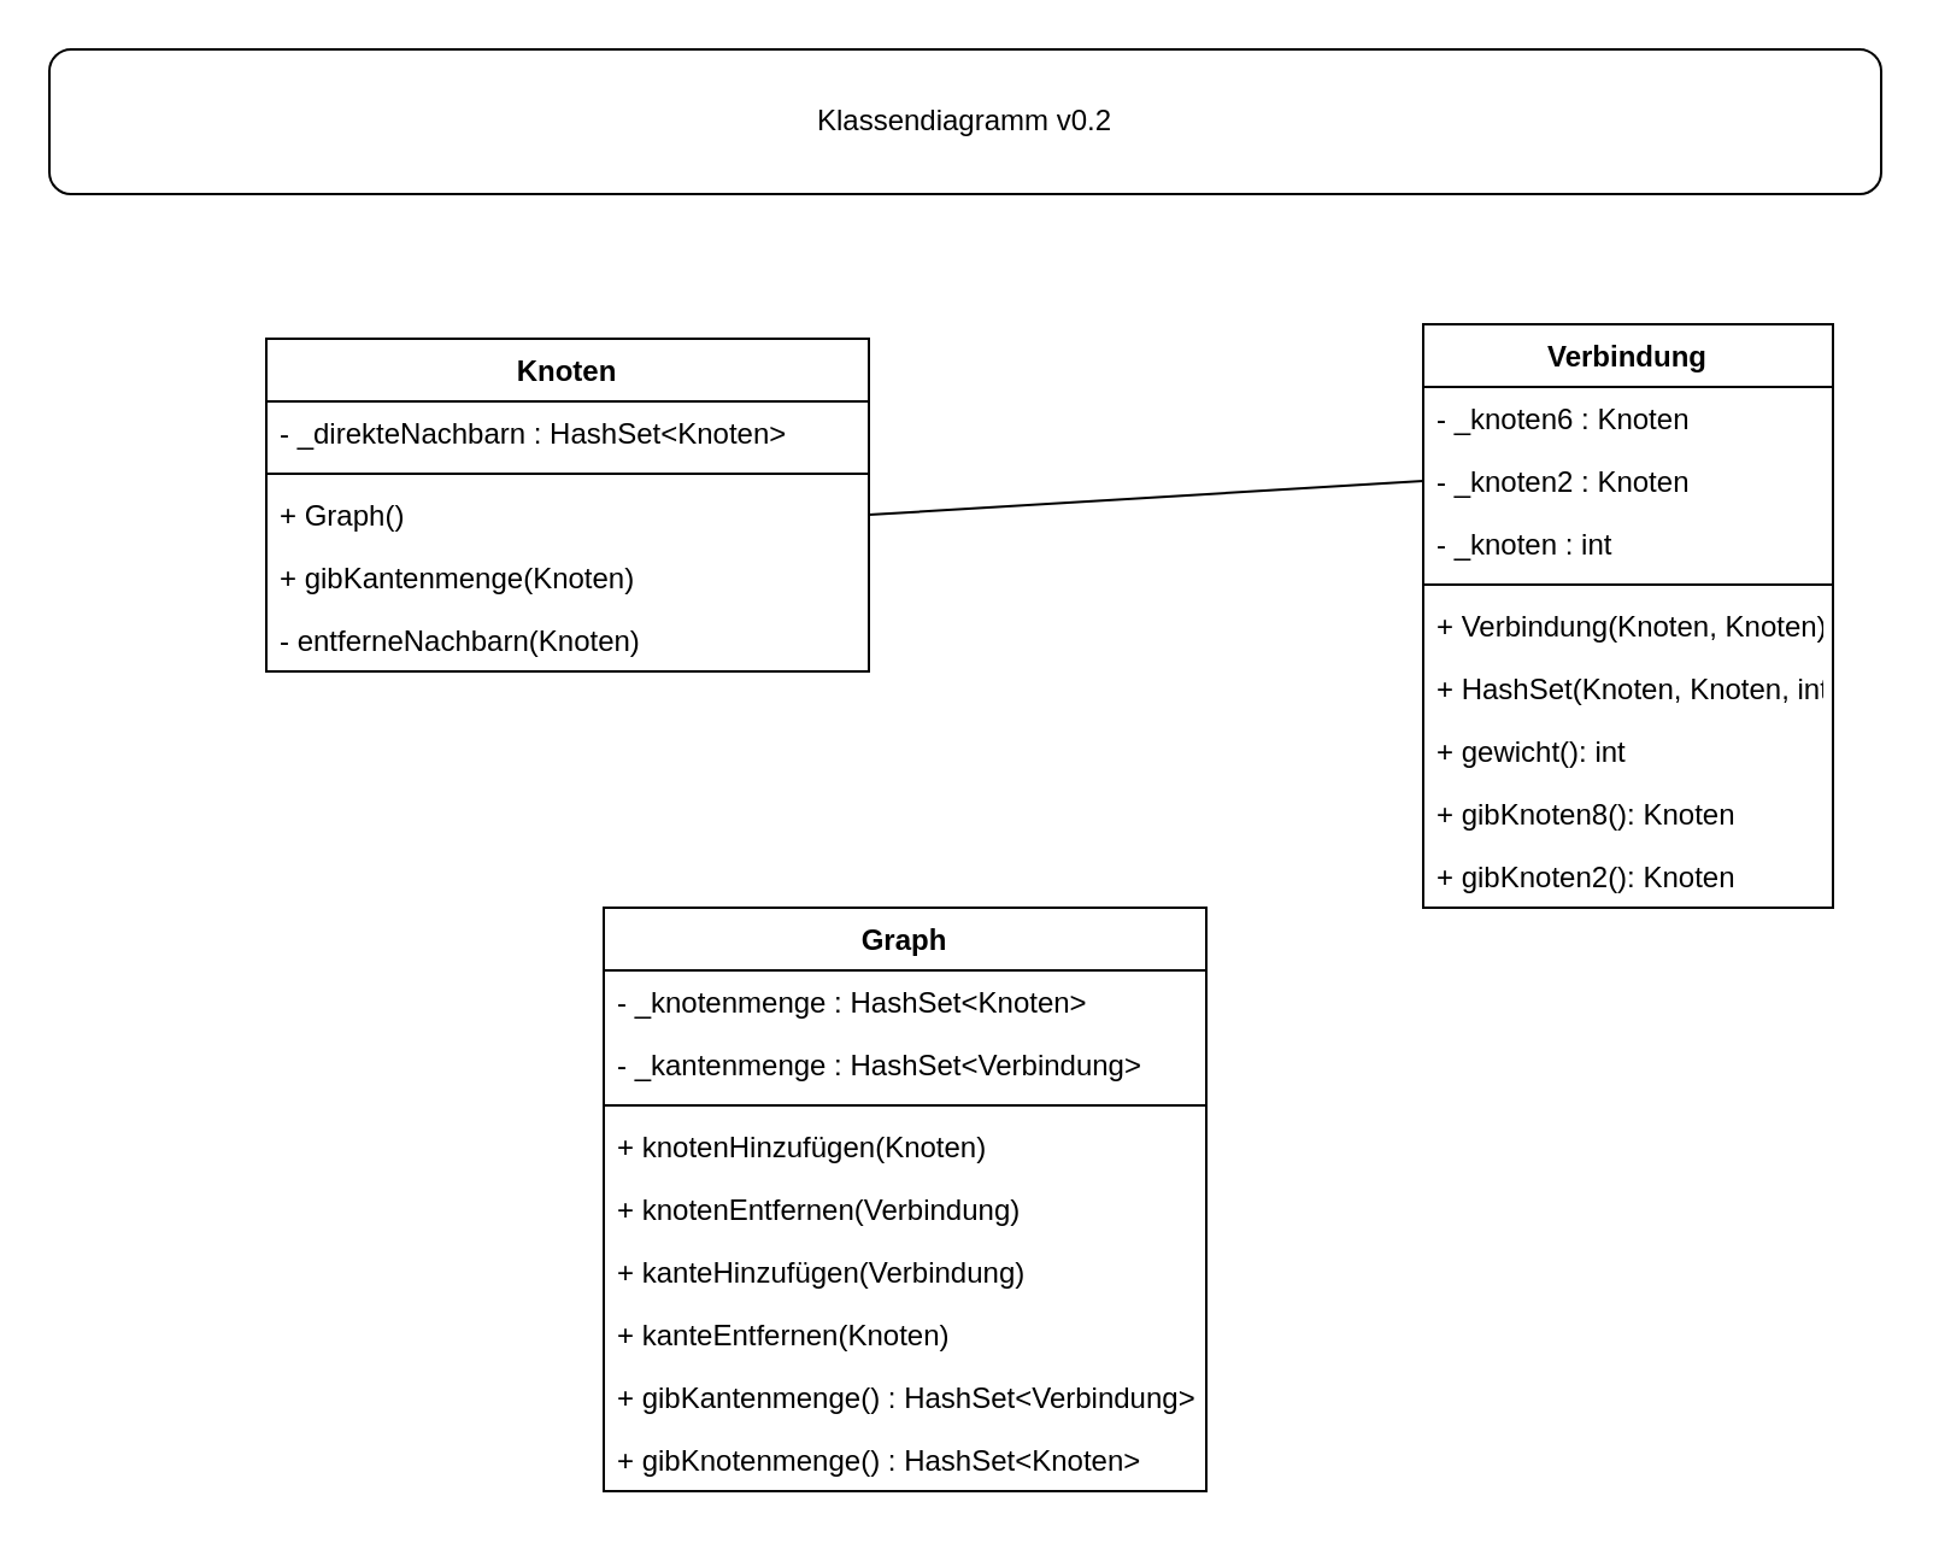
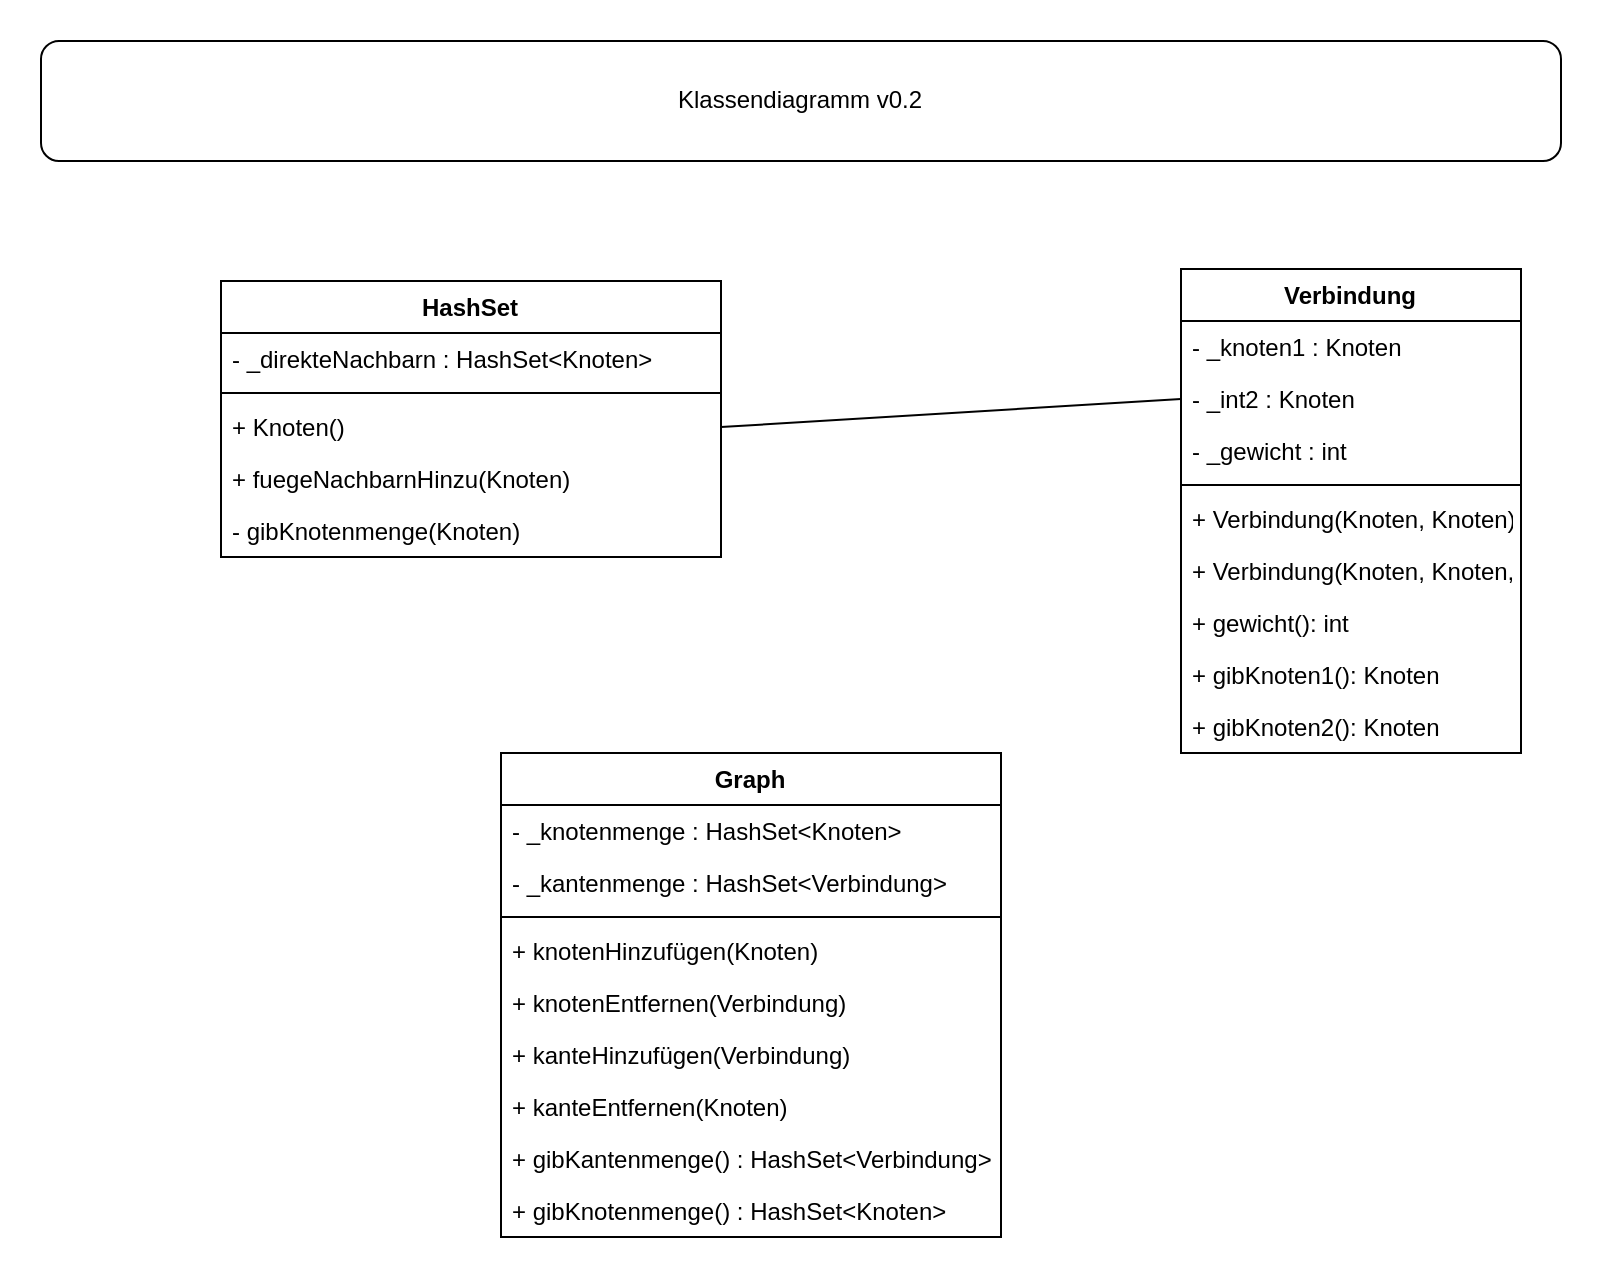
- <mxCell id="12" value="Knoten" style="swimlane;fontStyle=1;align=center;verticalAlign=top;childLayout=stackLayout;horizontal=1;startSize=26;horizontalStack=0;resizeParent=1;resizeParentMax=0;resizeLast=0;collapsible=1;marginBottom=0;" parent="1" vertex="1"><mxGeometry x="110" y="140" width="250" height="138" as="geometry" /></mxCell>
+ <mxCell id="12" value="HashSet" style="swimlane;fontStyle=1;align=center;verticalAlign=top;childLayout=stackLayout;horizontal=1;startSize=26;horizontalStack=0;resizeParent=1;resizeParentMax=0;resizeLast=0;collapsible=1;marginBottom=0;" parent="1" vertex="1"><mxGeometry x="110" y="140" width="250" height="138" as="geometry" /></mxCell>
- <mxCell id="19" value="- _knoten6 : Knoten" style="text;strokeColor=none;fillColor=none;align=left;verticalAlign=top;spacingLeft=4;spacingRight=4;overflow=hidden;rotatable=0;points=[[0,0.5],[1,0.5]];portConstraint=eastwest;" parent="18" vertex="1"><mxGeometry y="26" width="170" height="26" as="geometry" /></mxCell>
+ <mxCell id="19" value="- _knoten1 : Knoten" style="text;strokeColor=none;fillColor=none;align=left;verticalAlign=top;spacingLeft=4;spacingRight=4;overflow=hidden;rotatable=0;points=[[0,0.5],[1,0.5]];portConstraint=eastwest;" parent="18" vertex="1"><mxGeometry y="26" width="170" height="26" as="geometry" /></mxCell>
- <mxCell id="20" value="- _knoten2 : Knoten" style="text;strokeColor=none;fillColor=none;align=left;verticalAlign=top;spacingLeft=4;spacingRight=4;overflow=hidden;rotatable=0;points=[[0,0.5],[1,0.5]];portConstraint=eastwest;" parent="18" vertex="1"><mxGeometry y="52" width="170" height="26" as="geometry" /></mxCell>
+ <mxCell id="20" value="- _int2 : Knoten" style="text;strokeColor=none;fillColor=none;align=left;verticalAlign=top;spacingLeft=4;spacingRight=4;overflow=hidden;rotatable=0;points=[[0,0.5],[1,0.5]];portConstraint=eastwest;" parent="18" vertex="1"><mxGeometry y="52" width="170" height="26" as="geometry" /></mxCell>
- <mxCell id="15" value="+ Graph()" style="text;strokeColor=none;fillColor=none;align=left;verticalAlign=top;spacingLeft=4;spacingRight=4;overflow=hidden;rotatable=0;points=[[0,0.5],[1,0.5]];portConstraint=eastwest;" parent="12" vertex="1"><mxGeometry y="60" width="250" height="26" as="geometry" /></mxCell>
+ <mxCell id="15" value="+ Knoten()" style="text;strokeColor=none;fillColor=none;align=left;verticalAlign=top;spacingLeft=4;spacingRight=4;overflow=hidden;rotatable=0;points=[[0,0.5],[1,0.5]];portConstraint=eastwest;" parent="12" vertex="1"><mxGeometry y="60" width="250" height="26" as="geometry" /></mxCell>
- <mxCell id="21" value="- _knoten : int" style="text;strokeColor=none;fillColor=none;align=left;verticalAlign=top;spacingLeft=4;spacingRight=4;overflow=hidden;rotatable=0;points=[[0,0.5],[1,0.5]];portConstraint=eastwest;" parent="18" vertex="1"><mxGeometry y="78" width="170" height="26" as="geometry" /></mxCell>
+ <mxCell id="21" value="- _gewicht : int" style="text;strokeColor=none;fillColor=none;align=left;verticalAlign=top;spacingLeft=4;spacingRight=4;overflow=hidden;rotatable=0;points=[[0,0.5],[1,0.5]];portConstraint=eastwest;" parent="18" vertex="1"><mxGeometry y="78" width="170" height="26" as="geometry" /></mxCell>
- <mxCell id="16" value="+ gibKantenmenge(Knoten)" style="text;strokeColor=none;fillColor=none;align=left;verticalAlign=top;spacingLeft=4;spacingRight=4;overflow=hidden;rotatable=0;points=[[0,0.5],[1,0.5]];portConstraint=eastwest;" parent="12" vertex="1"><mxGeometry y="86" width="250" height="26" as="geometry" /></mxCell>
+ <mxCell id="16" value="+ fuegeNachbarnHinzu(Knoten)" style="text;strokeColor=none;fillColor=none;align=left;verticalAlign=top;spacingLeft=4;spacingRight=4;overflow=hidden;rotatable=0;points=[[0,0.5],[1,0.5]];portConstraint=eastwest;" parent="12" vertex="1"><mxGeometry y="86" width="250" height="26" as="geometry" /></mxCell>
- <mxCell id="17" value="- entferneNachbarn(Knoten)" style="text;strokeColor=none;fillColor=none;align=left;verticalAlign=top;spacingLeft=4;spacingRight=4;overflow=hidden;rotatable=0;points=[[0,0.5],[1,0.5]];portConstraint=eastwest;" parent="12" vertex="1"><mxGeometry y="112" width="250" height="26" as="geometry" /></mxCell>
+ <mxCell id="17" value="- gibKnotenmenge(Knoten)" style="text;strokeColor=none;fillColor=none;align=left;verticalAlign=top;spacingLeft=4;spacingRight=4;overflow=hidden;rotatable=0;points=[[0,0.5],[1,0.5]];portConstraint=eastwest;" parent="12" vertex="1"><mxGeometry y="112" width="250" height="26" as="geometry" /></mxCell>
- <mxCell id="24" value="+ HashSet(Knoten, Knoten, int)" style="text;strokeColor=none;fillColor=none;align=left;verticalAlign=top;spacingLeft=4;spacingRight=4;overflow=hidden;rotatable=0;points=[[0,0.5],[1,0.5]];portConstraint=eastwest;" parent="18" vertex="1"><mxGeometry y="138" width="170" height="26" as="geometry" /></mxCell>
+ <mxCell id="24" value="+ Verbindung(Knoten, Knoten, int)" style="text;strokeColor=none;fillColor=none;align=left;verticalAlign=top;spacingLeft=4;spacingRight=4;overflow=hidden;rotatable=0;points=[[0,0.5],[1,0.5]];portConstraint=eastwest;" parent="18" vertex="1"><mxGeometry y="138" width="170" height="26" as="geometry" /></mxCell>
- <mxCell id="26" value="+ gibKnoten8(): Knoten" style="text;strokeColor=none;fillColor=none;align=left;verticalAlign=top;spacingLeft=4;spacingRight=4;overflow=hidden;rotatable=0;points=[[0,0.5],[1,0.5]];portConstraint=eastwest;" parent="18" vertex="1"><mxGeometry y="190" width="170" height="26" as="geometry" /></mxCell>
+ <mxCell id="26" value="+ gibKnoten1(): Knoten" style="text;strokeColor=none;fillColor=none;align=left;verticalAlign=top;spacingLeft=4;spacingRight=4;overflow=hidden;rotatable=0;points=[[0,0.5],[1,0.5]];portConstraint=eastwest;" parent="18" vertex="1"><mxGeometry y="190" width="170" height="26" as="geometry" /></mxCell>
